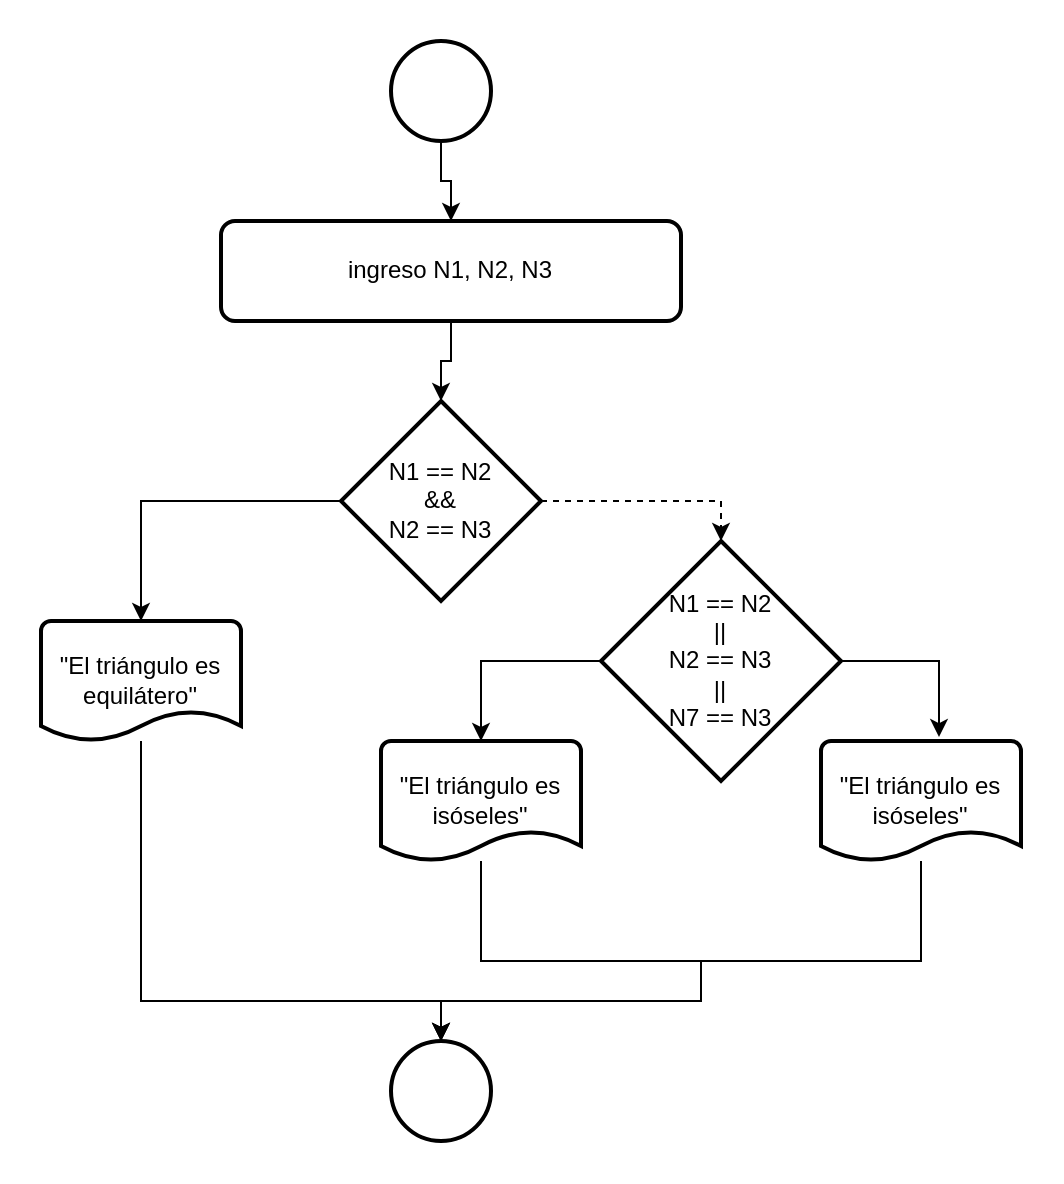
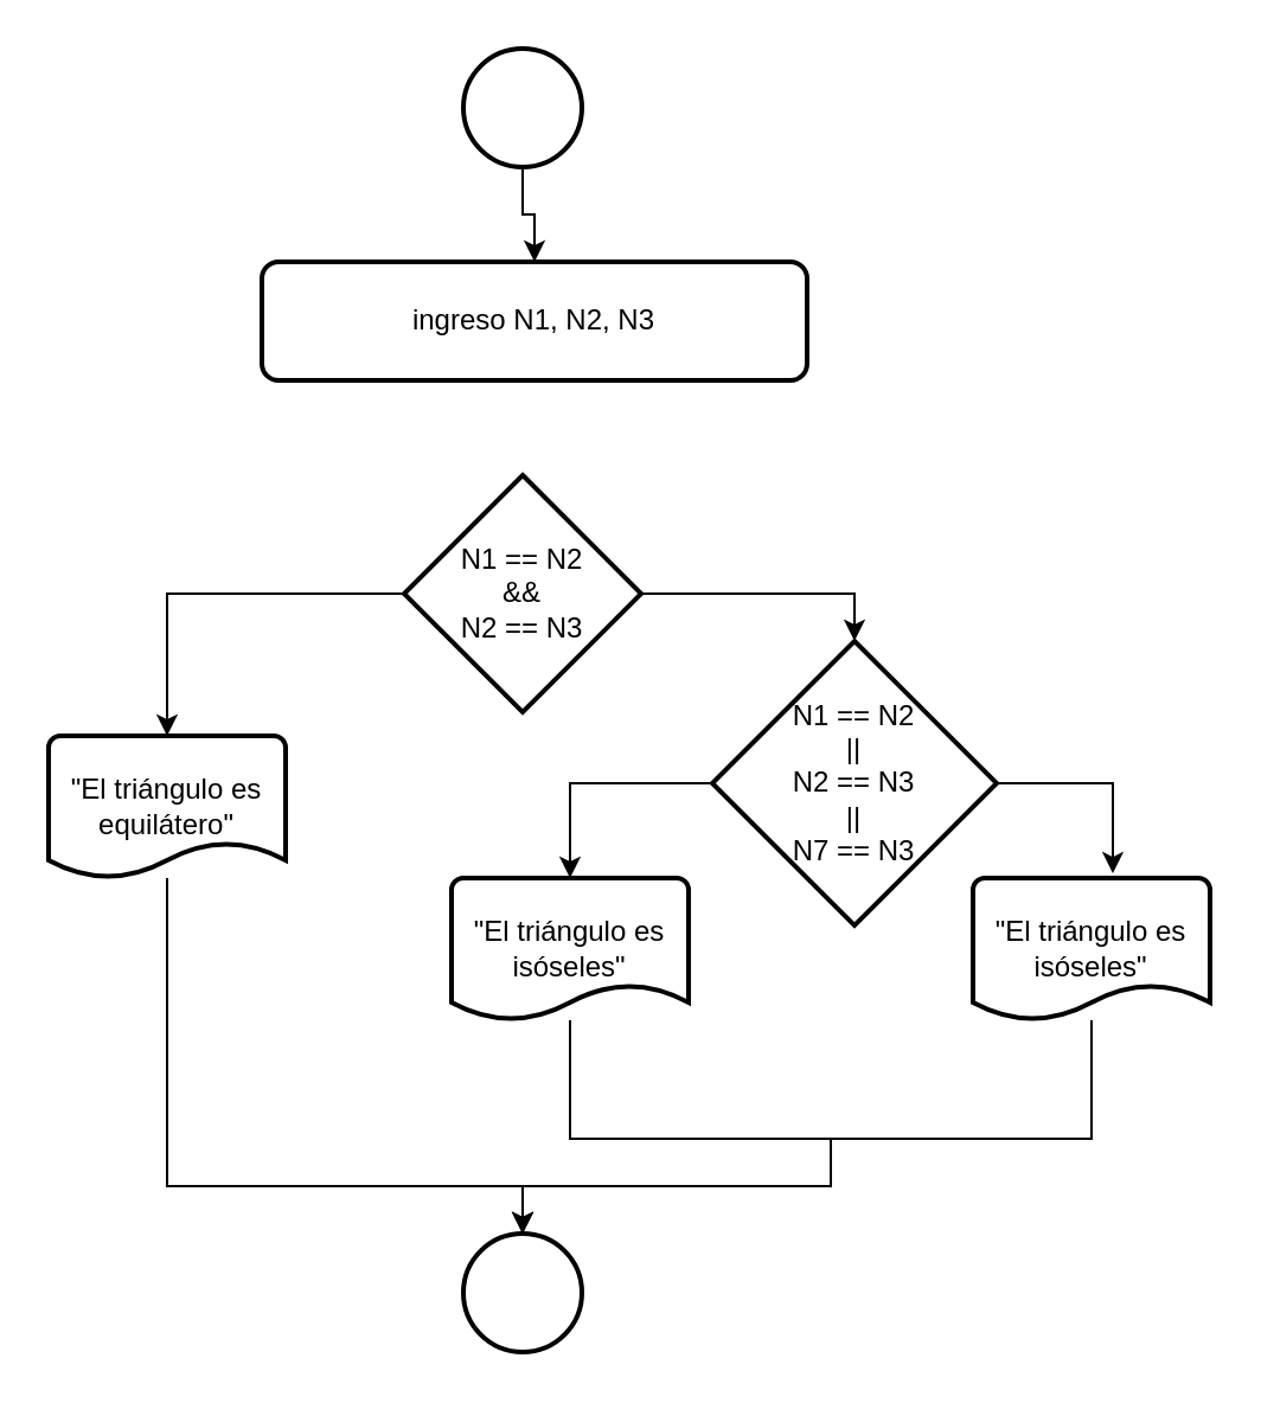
- <mxCell id="5" style="edgeStyle=orthogonalEdgeStyle;rounded=0;orthogonalLoop=1;jettySize=auto;html=1;" parent="1" source="6" target="9" edge="1"><mxGeometry relative="1" as="geometry" /></mxCell>
- <mxCell id="8" style="edgeStyle=orthogonalEdgeStyle;rounded=0;orthogonalLoop=1;jettySize=auto;html=1;entryX=0.5;entryY=0;entryDx=0;entryDy=0;entryPerimeter=0;exitX=1;exitY=0.5;exitDx=0;exitDy=0;exitPerimeter=0;dashed=1;" parent="1" source="9" target="14" edge="1"><mxGeometry relative="1" as="geometry"><Array as="points"><mxPoint x="360" y="250" /></Array><mxPoint x="450" y="260" as="sourcePoint" /></mxGeometry></mxCell>
+ <mxCell id="8" style="edgeStyle=orthogonalEdgeStyle;rounded=0;orthogonalLoop=1;jettySize=auto;html=1;entryX=0.5;entryY=0;entryDx=0;entryDy=0;entryPerimeter=0;exitX=1;exitY=0.5;exitDx=0;exitDy=0;exitPerimeter=0;" parent="1" source="9" target="14" edge="1"><mxGeometry relative="1" as="geometry"><Array as="points"><mxPoint x="360" y="250" /></Array><mxPoint x="450" y="260" as="sourcePoint" /></mxGeometry></mxCell>
